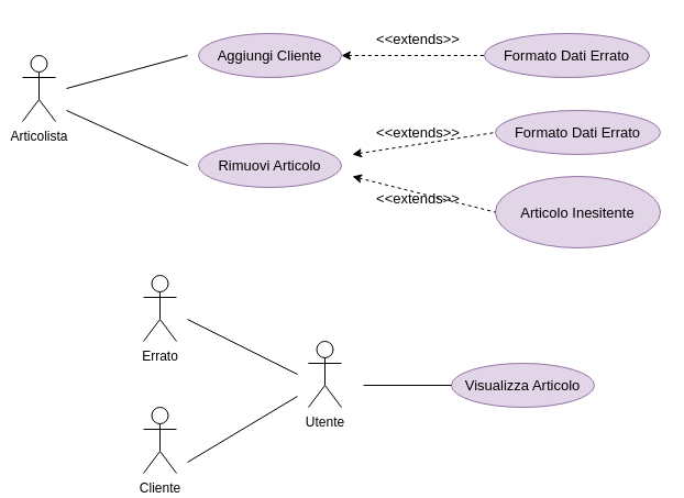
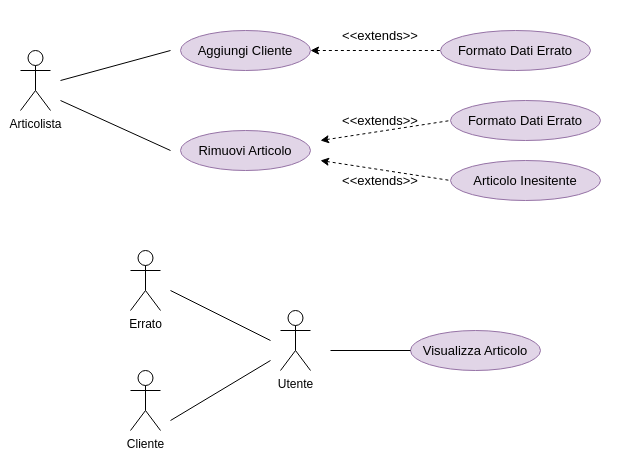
- <mxCell id="20" value="Articolo Inesitente" style="ellipse;whiteSpace=wrap;html=1;fontSize=13;fillColor=#e1d5e7;strokeColor=#9673a6;fontColor=default;" parent="1" vertex="1"><mxGeometry x="450" y="160" width="150" height="65" as="geometry" /></mxCell>
+ <mxCell id="20" value="Articolo Inesitente" style="ellipse;whiteSpace=wrap;html=1;fontSize=13;fillColor=#e1d5e7;strokeColor=#9673a6;fontColor=default;" parent="1" vertex="1"><mxGeometry x="450" y="160" width="150" height="40" as="geometry" /></mxCell>
